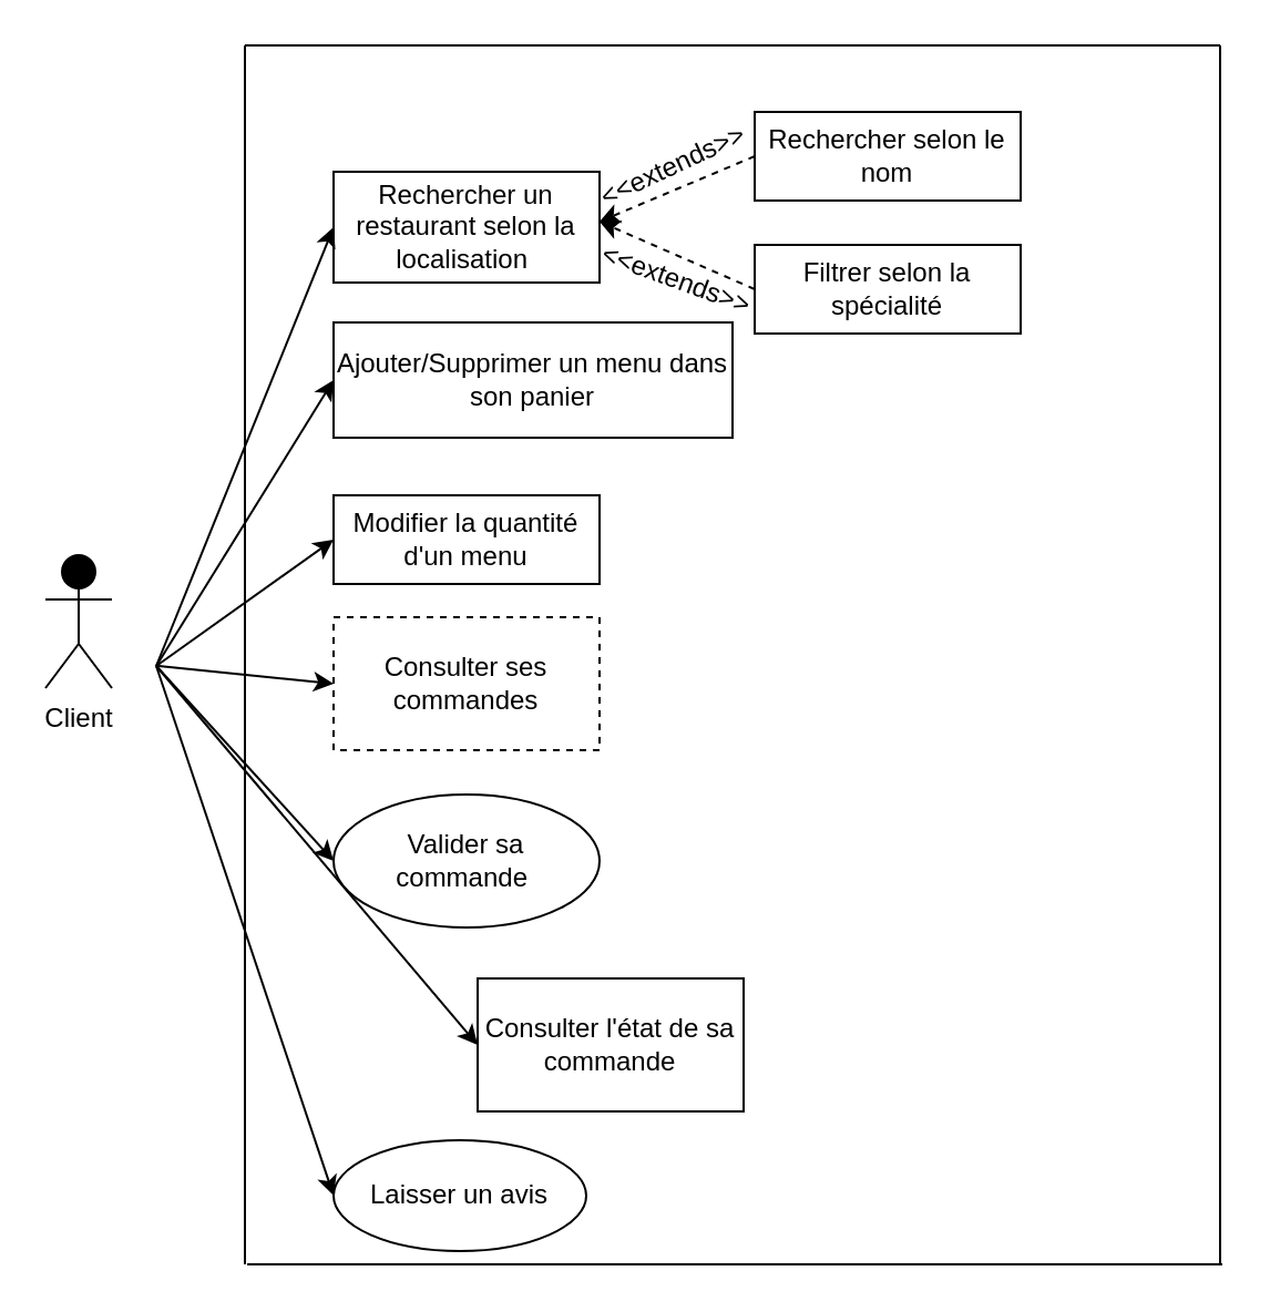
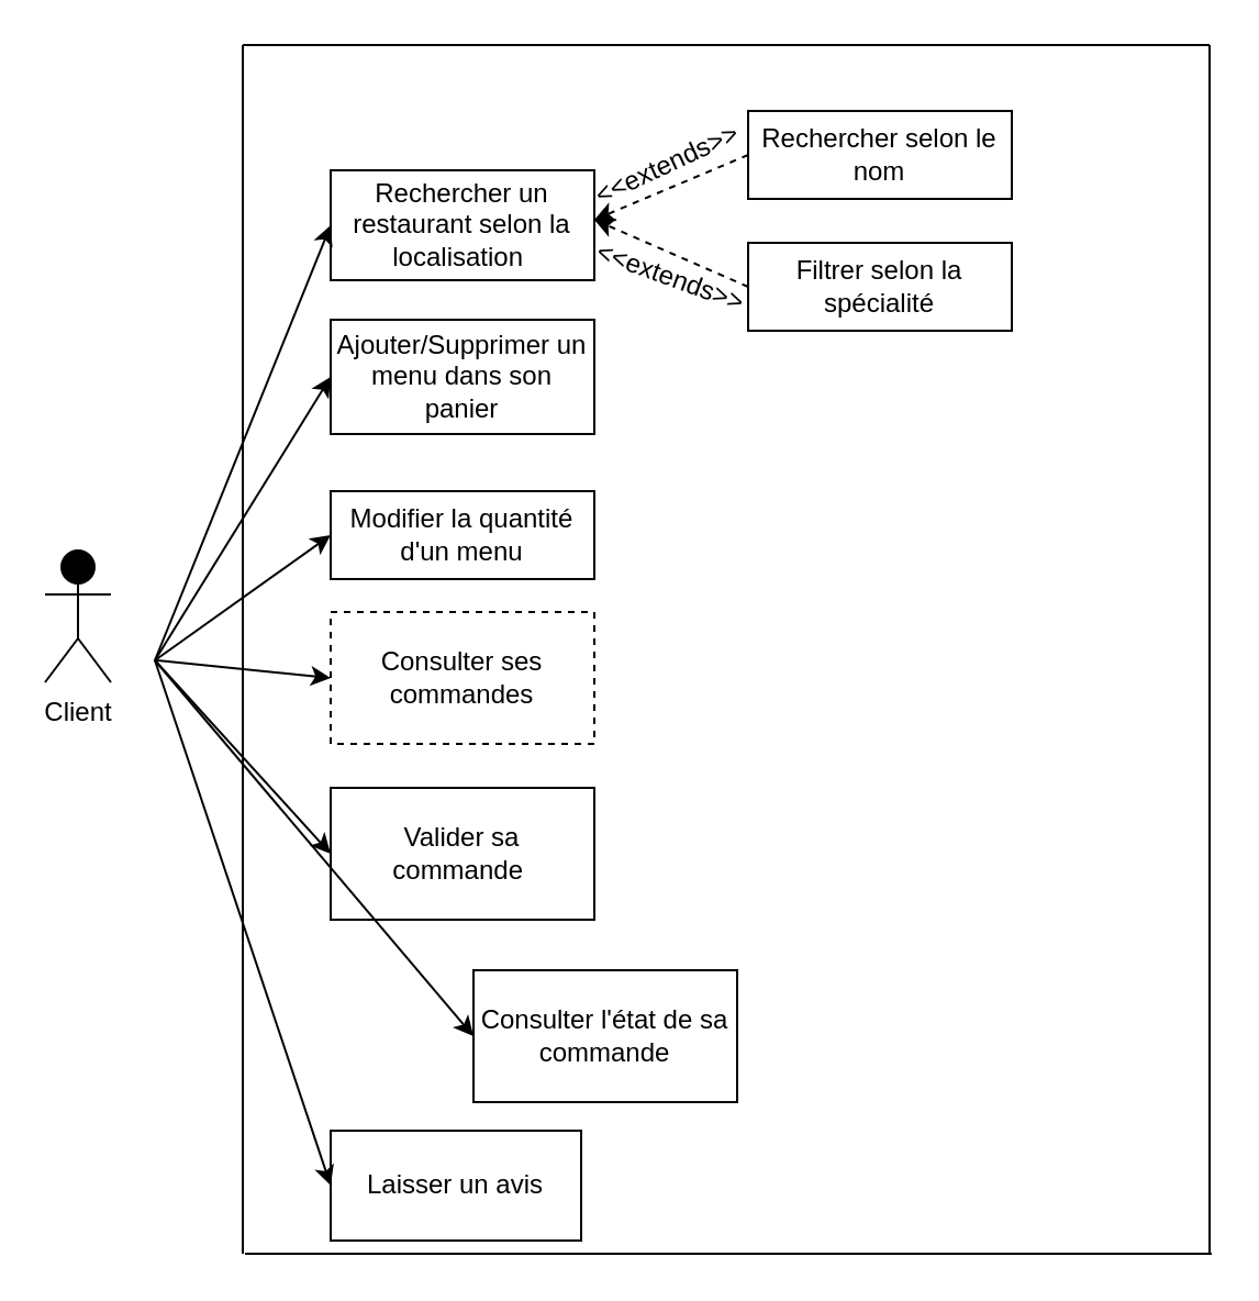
- <mxCell id="10" value="Ajouter/Supprimer un menu dans son panier" style="rounded=0;whiteSpace=wrap;html=1;" parent="1" vertex="1"><mxGeometry x="150" y="145" width="180" height="52" as="geometry" /></mxCell>
+ <mxCell id="10" value="Ajouter/Supprimer un menu dans son panier" style="rounded=0;whiteSpace=wrap;html=1;" parent="1" vertex="1"><mxGeometry x="150" y="145" width="120" height="52" as="geometry" /></mxCell>
- <mxCell id="14" value="Valider sa commande&amp;nbsp;" style="ellipse;whiteSpace=wrap;html=1;" parent="1" vertex="1"><mxGeometry x="150" y="358" width="120" height="60" as="geometry" /></mxCell>
+ <mxCell id="14" value="Valider sa commande&amp;nbsp;" style="rounded=0;whiteSpace=wrap;html=1;" parent="1" vertex="1"><mxGeometry x="150" y="358" width="120" height="60" as="geometry" /></mxCell>
- <mxCell id="15" value="Laisser un avis" style="ellipse;whiteSpace=wrap;html=1;" parent="1" vertex="1"><mxGeometry x="150" y="514" width="114" height="50" as="geometry" /></mxCell>
+ <mxCell id="15" value="Laisser un avis" style="rounded=0;whiteSpace=wrap;html=1;" parent="1" vertex="1"><mxGeometry x="150" y="514" width="114" height="50" as="geometry" /></mxCell>
